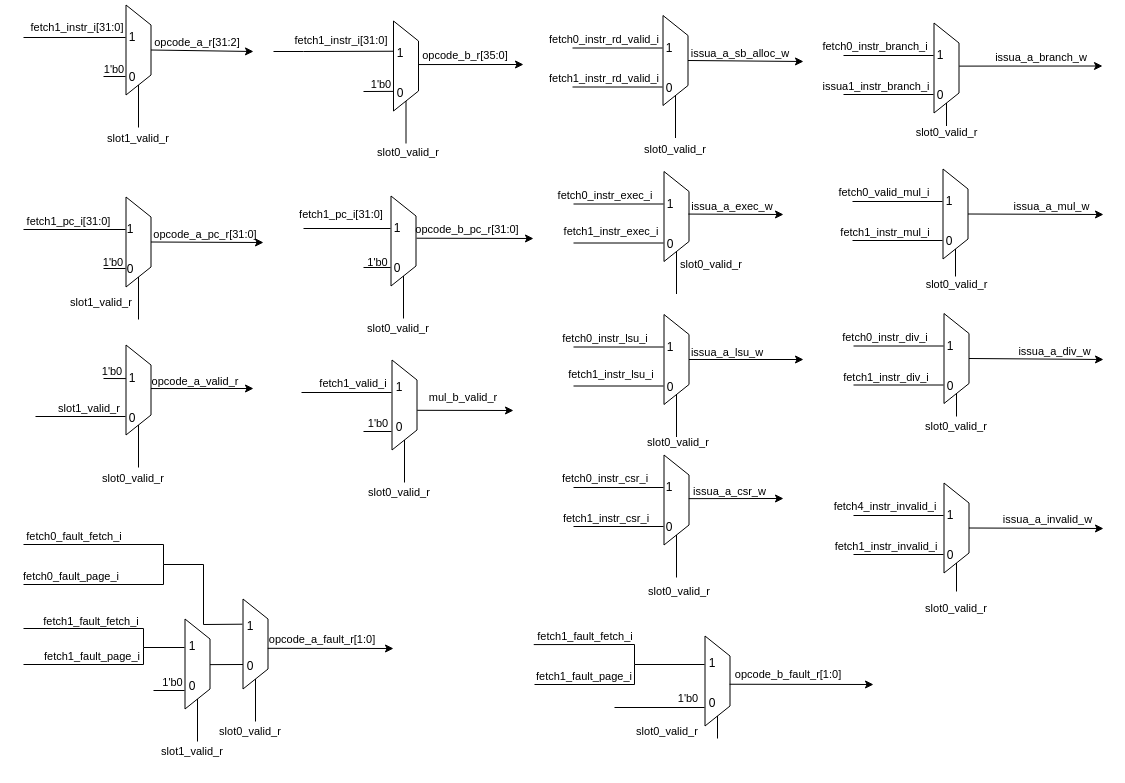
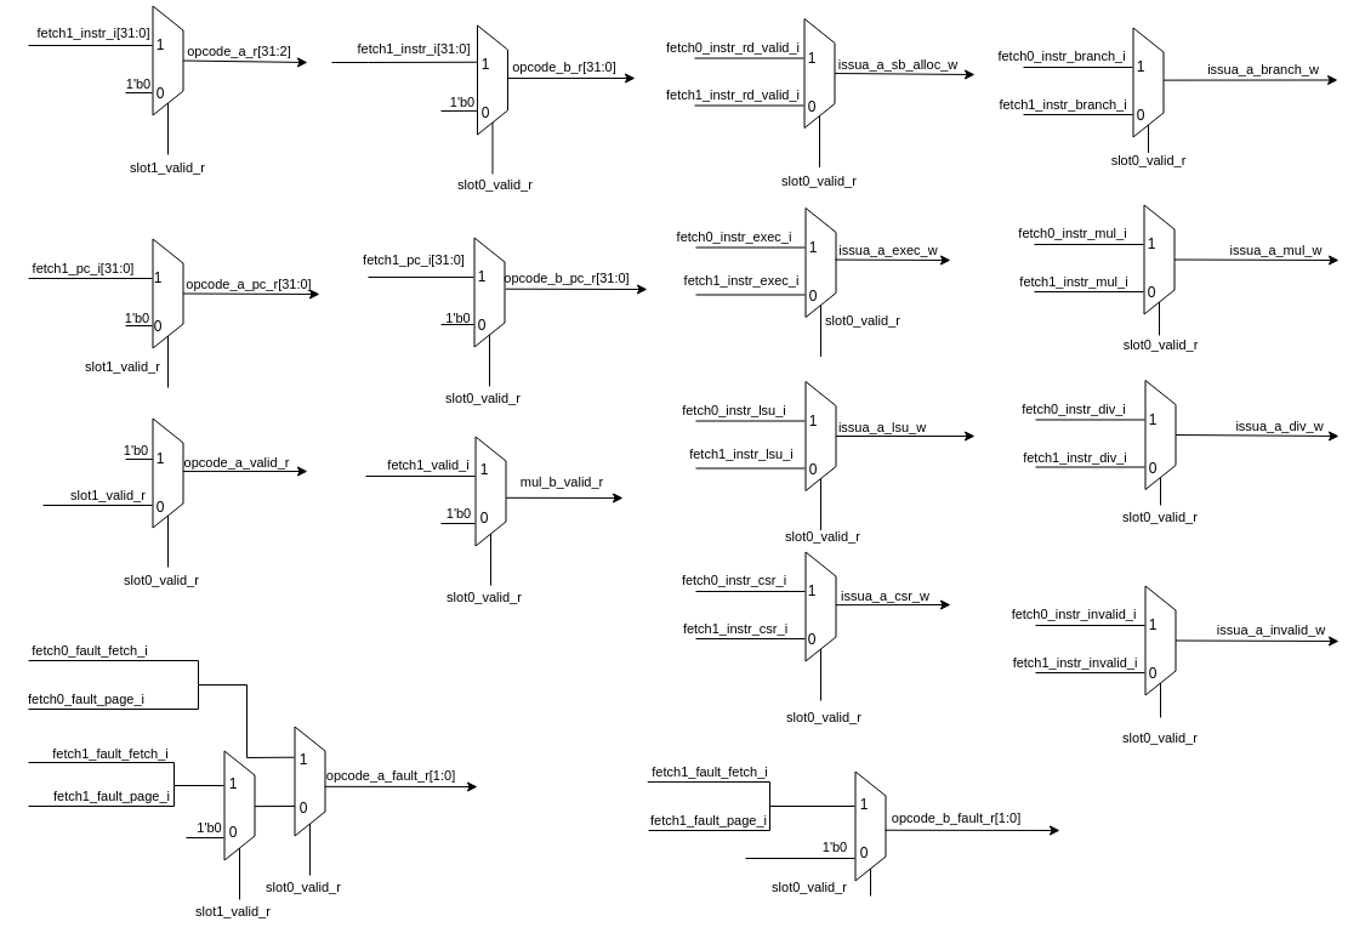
- <mxCell id="174" value="&lt;font style=&quot;font-size: 11px;&quot;&gt;opcode_b_r[35:0]&lt;/font&gt;" style="text;strokeColor=none;align=center;fillColor=none;html=1;verticalAlign=middle;whiteSpace=wrap;rounded=0;" vertex="1" parent="1"><mxGeometry x="414.5" y="50" width="100" height="10" as="geometry" /></mxCell>
+ <mxCell id="174" value="&lt;font style=&quot;font-size: 11px;&quot;&gt;opcode_b_r[31:0]&lt;/font&gt;" style="text;strokeColor=none;align=center;fillColor=none;html=1;verticalAlign=middle;whiteSpace=wrap;rounded=0;" vertex="1" parent="1"><mxGeometry x="414.5" y="50" width="100" height="10" as="geometry" /></mxCell>
- <mxCell id="132" value="&lt;font style=&quot;font-size: 11px;&quot;&gt;issua1_instr_branch_i&lt;/font&gt;" style="text;strokeColor=none;align=center;fillColor=none;html=1;verticalAlign=middle;whiteSpace=wrap;rounded=0;" vertex="1" parent="1"><mxGeometry x="825" y="76" width="102" height="20" as="geometry" /></mxCell>
+ <mxCell id="132" value="&lt;font style=&quot;font-size: 11px;&quot;&gt;fetch1_instr_branch_i&lt;/font&gt;" style="text;strokeColor=none;align=center;fillColor=none;html=1;verticalAlign=middle;whiteSpace=wrap;rounded=0;" vertex="1" parent="1"><mxGeometry x="825" y="76" width="102" height="20" as="geometry" /></mxCell>
- <mxCell id="135" value="&lt;font style=&quot;font-size: 11px;&quot;&gt;fetch0_valid_mul_i&lt;/font&gt;" style="text;strokeColor=none;align=center;fillColor=none;html=1;verticalAlign=middle;whiteSpace=wrap;rounded=0;" vertex="1" parent="1"><mxGeometry x="833" y="182" width="102" height="20" as="geometry" /></mxCell>
+ <mxCell id="135" value="&lt;font style=&quot;font-size: 11px;&quot;&gt;fetch0_instr_mul_i&lt;/font&gt;" style="text;strokeColor=none;align=center;fillColor=none;html=1;verticalAlign=middle;whiteSpace=wrap;rounded=0;" vertex="1" parent="1"><mxGeometry x="833" y="182" width="102" height="20" as="geometry" /></mxCell>
- <mxCell id="165" value="&lt;font style=&quot;font-size: 11px;&quot;&gt;fetch4_instr_invalid_i&lt;/font&gt;" style="text;strokeColor=none;align=center;fillColor=none;html=1;verticalAlign=middle;whiteSpace=wrap;rounded=0;" vertex="1" parent="1"><mxGeometry x="834" y="496" width="102" height="20" as="geometry" /></mxCell>
+ <mxCell id="165" value="&lt;font style=&quot;font-size: 11px;&quot;&gt;fetch0_instr_invalid_i&lt;/font&gt;" style="text;strokeColor=none;align=center;fillColor=none;html=1;verticalAlign=middle;whiteSpace=wrap;rounded=0;" vertex="1" parent="1"><mxGeometry x="834" y="496" width="102" height="20" as="geometry" /></mxCell>
